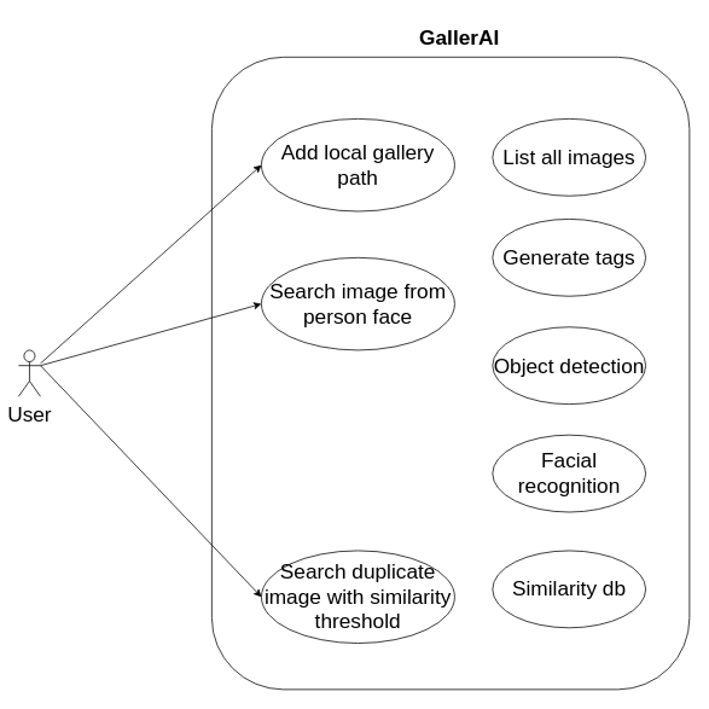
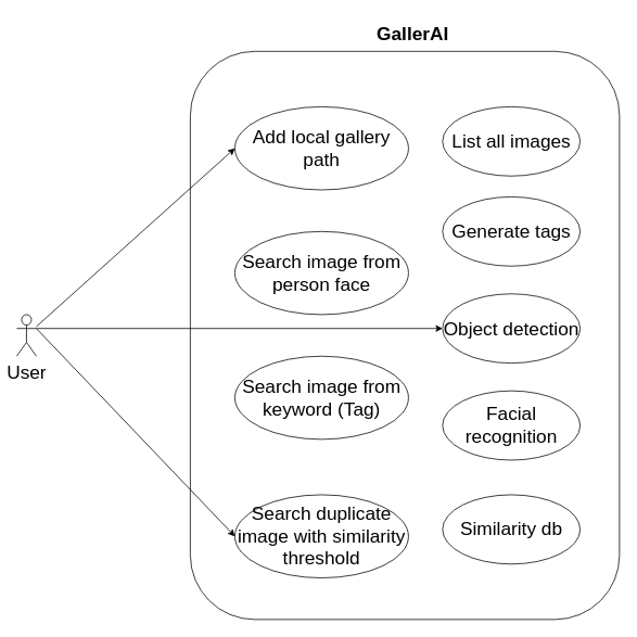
- <mxCell id="8" style="edgeStyle=none;html=1;exitX=1;exitY=0.333;exitDx=0;exitDy=0;exitPerimeter=0;entryX=0;entryY=0.5;entryDx=0;entryDy=0;fontSize=23;" parent="2" source="5" target="7" edge="1"><mxGeometry relative="1" as="geometry" /></mxCell>
+ <mxCell id="8" style="edgeStyle=none;html=1;exitX=1;exitY=0.333;exitDx=0;exitDy=0;exitPerimeter=0;fontSize=23;" parent="2" source="5" target="15" edge="1"><mxGeometry relative="1" as="geometry" /></mxCell>
+ <mxCell id="6" value="Search image from keyword (Tag)" style="ellipse;whiteSpace=wrap;html=1;fontSize=23;" parent="2" vertex="1"><mxGeometry x="267.848" y="416.782" width="213.152" height="102.069" as="geometry" /></mxCell>
